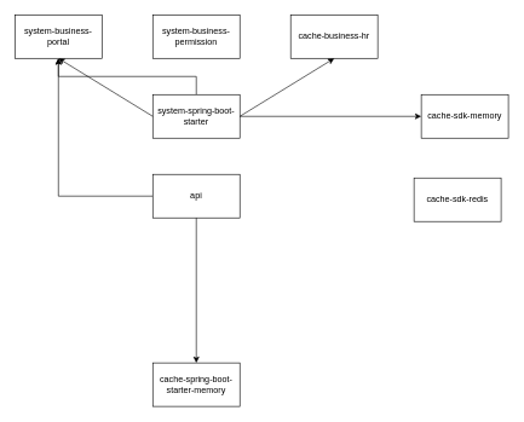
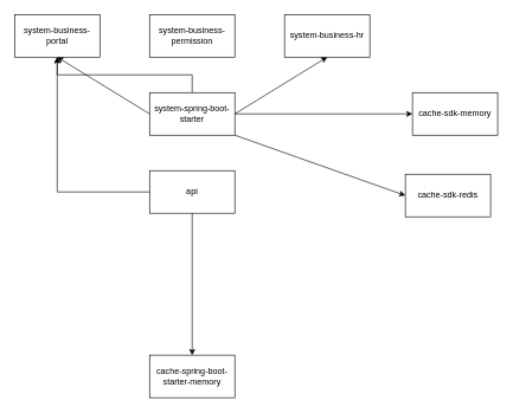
- <mxCell id="8" value="cache-business-hr" style="rounded=0;whiteSpace=wrap;html=1;" vertex="1" parent="1"><mxGeometry x="400" y="20" width="120" height="60" as="geometry" /></mxCell>
+ <mxCell id="8" value="system-business-hr" style="rounded=0;whiteSpace=wrap;html=1;" vertex="1" parent="1"><mxGeometry x="400" y="20" width="120" height="60" as="geometry" /></mxCell>
+ <mxCell id="16" value="" style="endArrow=classic;html=1;rounded=0;exitX=1;exitY=1;exitDx=0;exitDy=0;entryX=0;entryY=0.5;entryDx=0;entryDy=0;" edge="1" parent="1" source="4" target="14"><mxGeometry width="50" height="50" relative="1" as="geometry"><mxPoint x="400" y="350" as="sourcePoint" /><mxPoint x="450" y="300" as="targetPoint" /></mxGeometry></mxCell>
